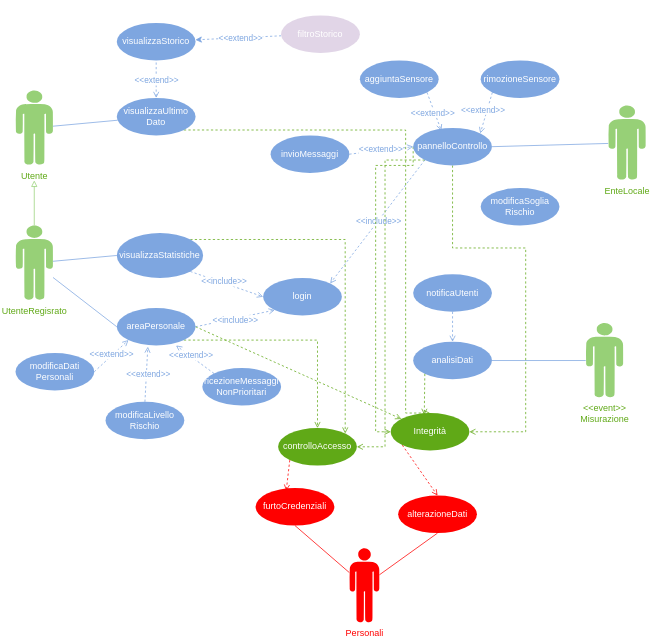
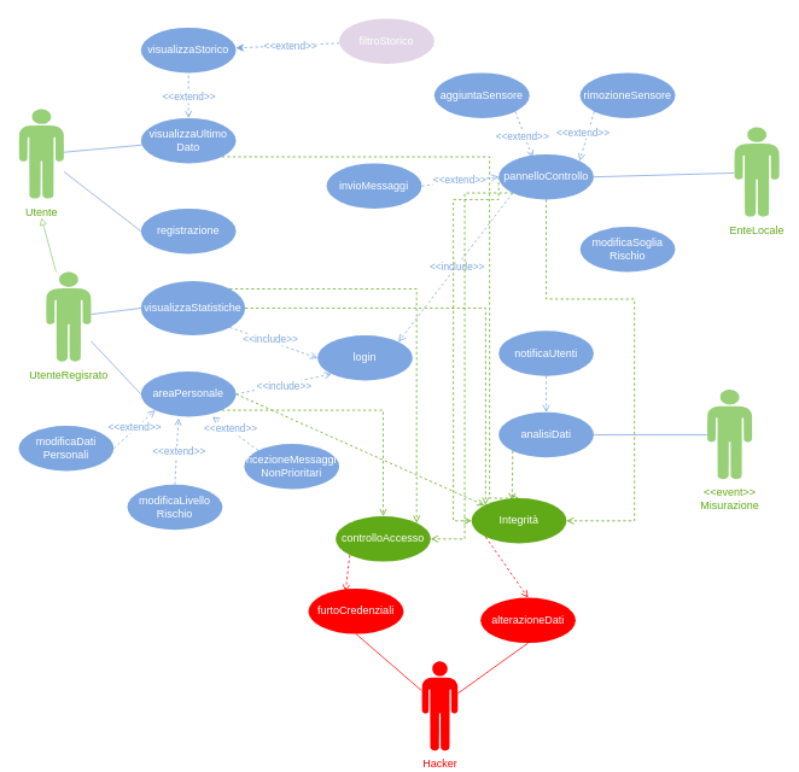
+ <mxCell id="3" style="rounded=0;orthogonalLoop=1;jettySize=auto;html=1;entryX=0;entryY=0.5;entryDx=0;entryDy=0;endArrow=none;startFill=0;strokeColor=#7EA6E0;" parent="1" source="4" target="21" edge="1"><mxGeometry relative="1" as="geometry" /></mxCell>
+ <mxCell id="21" value="registrazione" style="ellipse;whiteSpace=wrap;html=1;fillColor=#7EA6E0;strokeColor=none;fontColor=#FFFFFF;" parent="1" vertex="1"><mxGeometry x="155" y="230" width="105" height="50" as="geometry" /></mxCell>
+ <mxCell id="25" style="edgeStyle=orthogonalEdgeStyle;rounded=0;orthogonalLoop=1;jettySize=auto;html=1;exitX=1;exitY=0.5;exitDx=0;exitDy=0;entryX=0;entryY=0;entryDx=0;entryDy=0;endArrow=open;endFill=0;dashed=1;strokeColor=#60A917;" parent="1" source="26" target="67" edge="1"><mxGeometry relative="1" as="geometry"><mxPoint x="530" y="570" as="targetPoint" /></mxGeometry></mxCell>
- <mxCell id="10" value="&lt;font style=&quot;color: rgb(96, 169, 23);&quot;&gt;UtenteRegisrato&lt;/font&gt;" style="verticalLabelPosition=bottom;sketch=0;html=1;fillColor=#97D077;verticalAlign=top;align=center;pointerEvents=1;shape=mxgraph.cisco_safe.design.actor_2;" parent="1" vertex="1"><mxGeometry x="20" y="300" width="50" height="100" as="geometry" /></mxCell>
+ <mxCell id="10" value="&lt;font style=&quot;color: rgb(96, 169, 23);&quot;&gt;UtenteRegisrato&lt;/font&gt;" style="verticalLabelPosition=bottom;sketch=0;html=1;fillColor=#97D077;verticalAlign=top;align=center;pointerEvents=1;shape=mxgraph.cisco_safe.design.actor_2;" parent="1" vertex="1"><mxGeometry x="50" y="300" width="50" height="100" as="geometry" /></mxCell>
- <mxCell id="63" value="&lt;font style=&quot;color: rgb(255, 0, 0);&quot;&gt;Personali&lt;/font&gt;" style="verticalLabelPosition=bottom;sketch=0;html=1;fillColor=#FF0000;verticalAlign=top;align=center;pointerEvents=1;shape=mxgraph.cisco_safe.design.actor_2;" parent="1" vertex="1"><mxGeometry x="465" y="730" width="40" height="100" as="geometry" /></mxCell>
+ <mxCell id="63" value="&lt;font style=&quot;color: rgb(255, 0, 0);&quot;&gt;Hacker&lt;/font&gt;" style="verticalLabelPosition=bottom;sketch=0;html=1;fillColor=#FF0000;verticalAlign=top;align=center;pointerEvents=1;shape=mxgraph.cisco_safe.design.actor_2;" parent="1" vertex="1"><mxGeometry x="465" y="730" width="40" height="100" as="geometry" /></mxCell>
